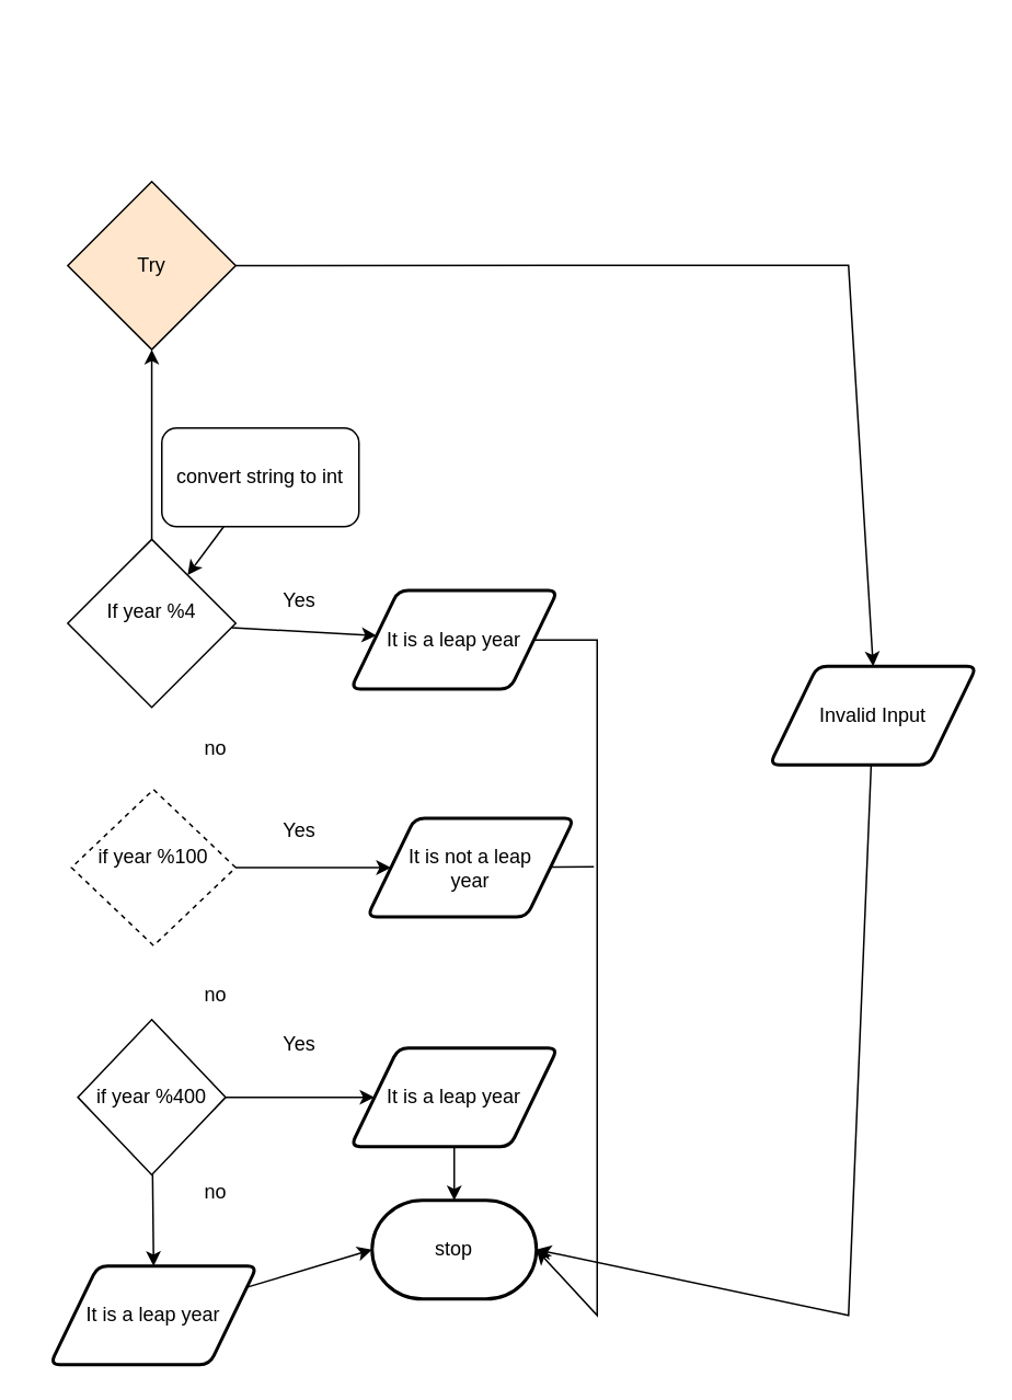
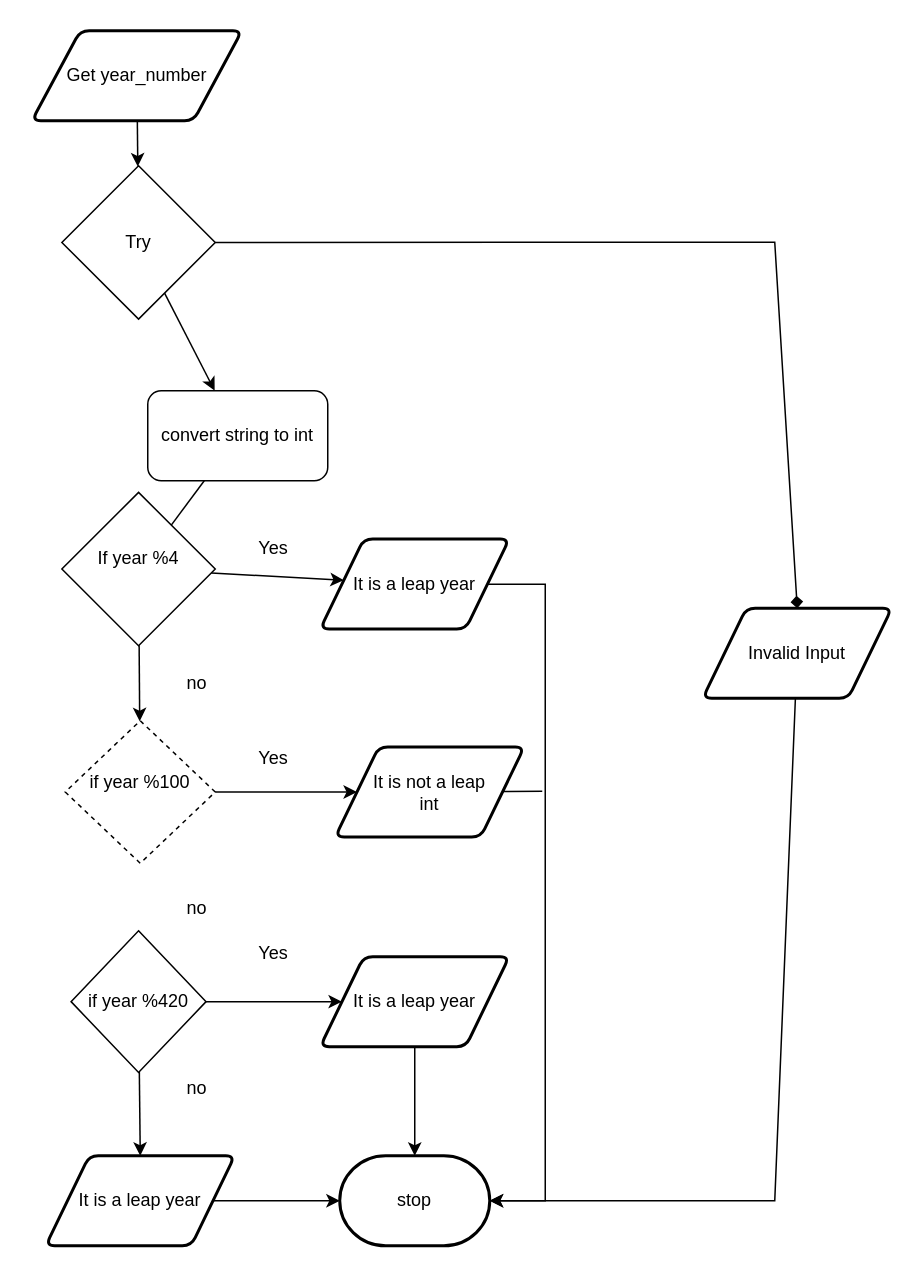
+ <mxCell id="33" value="Get year_number" style="shape=parallelogram;html=1;strokeWidth=2;perimeter=parallelogramPerimeter;whiteSpace=wrap;rounded=1;arcSize=12;size=0.23;" parent="1" vertex="1"><mxGeometry x="20.75" y="20" width="140" height="60" as="geometry" /></mxCell>
+ <mxCell id="32" value="" style="edgeStyle=none;html=1;" edge="1" parent="1" source="33" target="21"><mxGeometry relative="1" as="geometry" /></mxCell>
- <mxCell id="21" value="Try" style="rhombus;whiteSpace=wrap;html=1;fillColor=#ffe6cc;" parent="1" vertex="1"><mxGeometry x="40.75" y="110" width="102.25" height="102.25" as="geometry" /></mxCell>
+ <mxCell id="21" value="Try" style="rhombus;whiteSpace=wrap;html=1;" parent="1" vertex="1"><mxGeometry x="40.75" y="110" width="102.25" height="102.25" as="geometry" /></mxCell>
+ <mxCell id="24" value="" style="edgeStyle=none;html=1;startArrow=none;endArrow=classic;endFill=1;" parent="1" source="21" target="23" edge="1"><mxGeometry relative="1" as="geometry"><mxPoint x="87.397" y="170.728" as="sourcePoint" /><mxPoint x="89.829" y="250" as="targetPoint" /></mxGeometry></mxCell>
- <mxCell id="12" value="" style="edgeStyle=none;html=1;endArrow=classic;endFill=1;" parent="1" source="4" target="21" edge="1"><mxGeometry relative="1" as="geometry"><mxPoint x="91.873" y="439.998" as="sourcePoint" /><mxPoint x="91.872" y="480.002" as="targetPoint" /></mxGeometry></mxCell>
+ <mxCell id="12" value="" style="edgeStyle=none;html=1;endArrow=classic;endFill=1;" parent="1" source="4" target="11" edge="1"><mxGeometry relative="1" as="geometry"><mxPoint x="91.873" y="439.998" as="sourcePoint" /><mxPoint x="91.872" y="480.002" as="targetPoint" /></mxGeometry></mxCell>
- <mxCell id="22" value="" style="edgeStyle=none;html=1;" parent="1" source="23" target="4" edge="1"><mxGeometry relative="1" as="geometry" /></mxCell>
+ <mxCell id="22" value="" style="edgeStyle=none;html=1;endArrow=none;" parent="1" source="23" target="4" edge="1"><mxGeometry relative="1" as="geometry" /></mxCell>
- <mxCell id="20" style="edgeStyle=none;rounded=0;html=1;entryX=0.5;entryY=0;entryDx=0;entryDy=0;endArrow=classic;endFill=1;" parent="1" source="21" target="26" edge="1"><mxGeometry relative="1" as="geometry"><Array as="points"><mxPoint x="516" y="161" /></Array></mxGeometry></mxCell>
+ <mxCell id="20" style="edgeStyle=none;rounded=0;html=1;entryX=0.5;entryY=0;entryDx=0;entryDy=0;endArrow=diamond;endFill=1;" parent="1" source="21" target="26" edge="1"><mxGeometry relative="1" as="geometry"><Array as="points"><mxPoint x="516" y="161" /></Array></mxGeometry></mxCell>
- <mxCell id="15" value="It is not a leap &lt;br&gt;year" style="shape=parallelogram;html=1;strokeWidth=2;perimeter=parallelogramPerimeter;whiteSpace=wrap;rounded=1;arcSize=12;size=0.23;" parent="1" vertex="1"><mxGeometry x="223" y="497.5" width="126" height="60" as="geometry" /></mxCell>
+ <mxCell id="15" value="It is not a leap &lt;br&gt;int" style="shape=parallelogram;html=1;strokeWidth=2;perimeter=parallelogramPerimeter;whiteSpace=wrap;rounded=1;arcSize=12;size=0.23;" parent="1" vertex="1"><mxGeometry x="223" y="497.5" width="126" height="60" as="geometry" /></mxCell>
- <mxCell id="8" value="&lt;br&gt;&lt;br&gt;&lt;br&gt;if year %400&lt;br&gt;&lt;br&gt;&lt;br&gt;&amp;nbsp;" style="rhombus;whiteSpace=wrap;html=1;" parent="1" vertex="1"><mxGeometry x="46.88" y="620" width="90" height="94.5" as="geometry" /></mxCell>
+ <mxCell id="8" value="&lt;br&gt;&lt;br&gt;&lt;br&gt;if year %420&lt;br&gt;&lt;br&gt;&lt;br&gt;&amp;nbsp;" style="rhombus;whiteSpace=wrap;html=1;" parent="1" vertex="1"><mxGeometry x="46.88" y="620" width="90" height="94.5" as="geometry" /></mxCell>
- <mxCell id="2" value="stop" style="strokeWidth=2;html=1;shape=mxgraph.flowchart.terminator;whiteSpace=wrap;rounded=1;" parent="1" vertex="1"><mxGeometry x="226" y="730" width="100" height="60" as="geometry" /></mxCell>
+ <mxCell id="2" value="stop" style="strokeWidth=2;html=1;shape=mxgraph.flowchart.terminator;whiteSpace=wrap;rounded=1;" parent="1" vertex="1"><mxGeometry x="226" y="770" width="100" height="60" as="geometry" /></mxCell>
